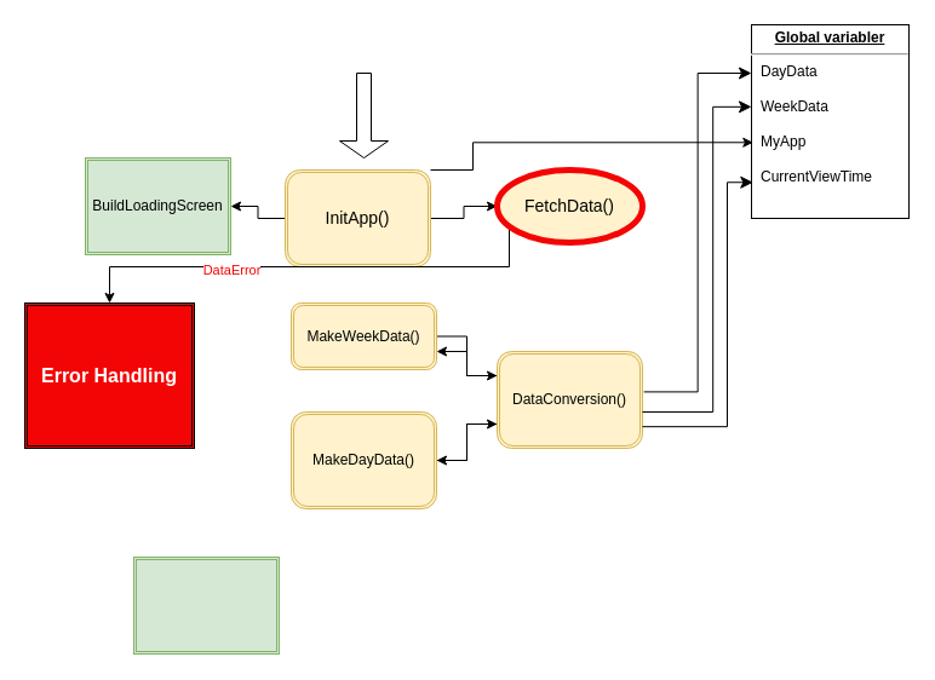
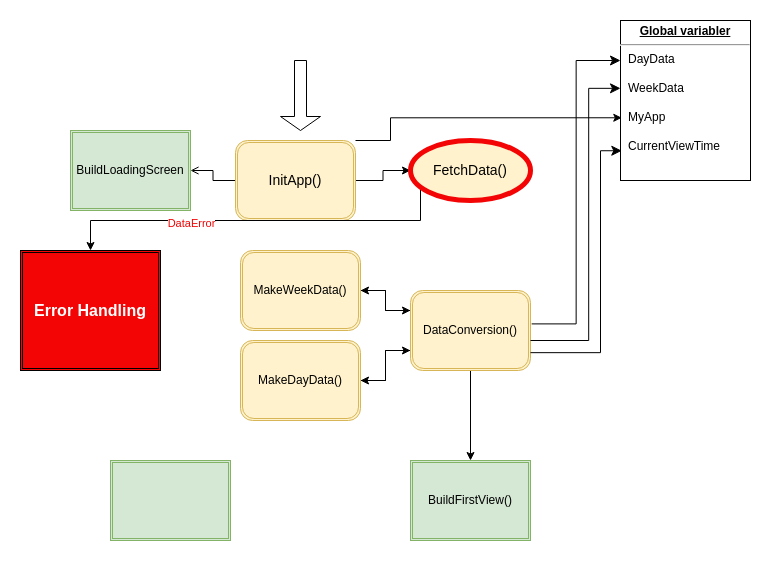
- <mxCell id="3" style="edgeStyle=orthogonalEdgeStyle;rounded=0;orthogonalLoop=1;jettySize=auto;html=1;entryX=1;entryY=0.5;entryDx=0;entryDy=0;" edge="1" parent="1" source="5" target="6"><mxGeometry relative="1" as="geometry" /></mxCell>
+ <mxCell id="3" style="edgeStyle=orthogonalEdgeStyle;rounded=0;orthogonalLoop=1;jettySize=auto;html=1;entryX=1;entryY=0.5;entryDx=0;entryDy=0;endArrow=open;" edge="1" parent="1" source="5" target="6"><mxGeometry relative="1" as="geometry" /></mxCell>
- <mxCell id="8" value="MakeWeekData()" style="shape=ext;double=1;rounded=1;whiteSpace=wrap;html=1;fillColor=#fff2cc;strokeColor=#d6b656;" vertex="1" parent="1"><mxGeometry x="240" y="250" width="120" height="55" as="geometry" /></mxCell>
+ <mxCell id="8" value="MakeWeekData()" style="shape=ext;double=1;rounded=1;whiteSpace=wrap;html=1;fillColor=#fff2cc;strokeColor=#d6b656;" vertex="1" parent="1"><mxGeometry x="240" y="250" width="120" height="80" as="geometry" /></mxCell>
+ <mxCell id="11" style="edgeStyle=orthogonalEdgeStyle;rounded=0;orthogonalLoop=1;jettySize=auto;html=1;" edge="1" parent="1" source="12" target="18"><mxGeometry relative="1" as="geometry" /></mxCell>
+ <mxCell id="18" value="BuildFirstView()" style="shape=ext;double=1;rounded=0;whiteSpace=wrap;html=1;fillColor=#d5e8d4;strokeColor=#82b366;" vertex="1" parent="1"><mxGeometry x="410" y="460" width="120" height="80" as="geometry" /></mxCell>
